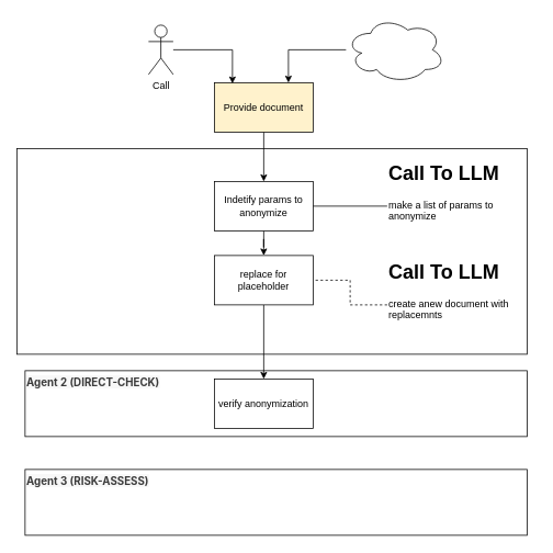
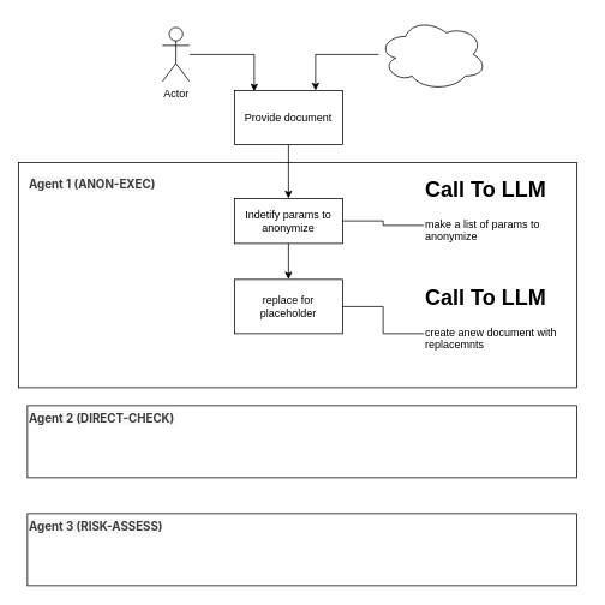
- <mxCell id="16" value="Call" style="shape=umlActor;verticalLabelPosition=bottom;verticalAlign=top;html=1;outlineConnect=0;" vertex="1" parent="1"><mxGeometry x="180" y="30" width="30" height="60" as="geometry" /></mxCell>
+ <mxCell id="16" value="Actor" style="shape=umlActor;verticalLabelPosition=bottom;verticalAlign=top;html=1;outlineConnect=0;" vertex="1" parent="1"><mxGeometry x="180" y="30" width="30" height="60" as="geometry" /></mxCell>
- <mxCell id="6" value="Provide document" style="rounded=0;whiteSpace=wrap;html=1;fillColor=#fff2cc;" vertex="1" parent="1"><mxGeometry x="260" y="100" width="120" height="60" as="geometry" /></mxCell>
+ <mxCell id="6" value="Provide document" style="rounded=0;whiteSpace=wrap;html=1;" vertex="1" parent="1"><mxGeometry x="260" y="100" width="120" height="60" as="geometry" /></mxCell>
+ <mxCell id="18" value="&lt;strong style=&quot;color: rgb(59, 59, 59); font-family: -apple-system, &amp;quot;system-ui&amp;quot;, &amp;quot;Segoe UI&amp;quot;, Roboto, sans-serif; font-size: 13px; font-style: normal; font-variant-ligatures: normal; font-variant-caps: normal; letter-spacing: normal; orphans: 2; text-indent: 0px; text-transform: none; widows: 2; word-spacing: 0px; -webkit-text-stroke-width: 0px; white-space: normal; background-color: rgb(248, 248, 248); text-decoration-thickness: initial; text-decoration-style: initial; text-decoration-color: initial;&quot;&gt;Agent 1 (ANON-EXEC)&lt;/strong&gt;" style="text;whiteSpace=wrap;html=1;align=left;" vertex="1" parent="1"><mxGeometry x="30" y="190" width="180" height="40" as="geometry" /></mxCell>
- <mxCell id="8" value="Indetify params to anonymize" style="rounded=0;whiteSpace=wrap;html=1;" vertex="1" parent="1"><mxGeometry x="260" y="220" width="120" height="60" as="geometry" /></mxCell>
+ <mxCell id="8" value="Indetify params to anonymize" style="rounded=0;whiteSpace=wrap;html=1;" vertex="1" parent="1"><mxGeometry x="260" y="220" width="120" height="50" as="geometry" /></mxCell>
- <mxCell id="15" style="edgeStyle=orthogonalEdgeStyle;rounded=0;orthogonalLoop=1;jettySize=auto;html=1;entryX=1;entryY=0.5;entryDx=0;entryDy=0;endArrow=none;endFill=0;exitX=0;exitY=0.5;exitDx=0;exitDy=0;dashed=1;" edge="1" parent="1" source="14" target="10"><mxGeometry relative="1" as="geometry"><mxPoint x="490" y="250" as="sourcePoint" /><mxPoint x="400" y="250" as="targetPoint" /></mxGeometry></mxCell>
+ <mxCell id="15" style="edgeStyle=orthogonalEdgeStyle;rounded=0;orthogonalLoop=1;jettySize=auto;html=1;entryX=1;entryY=0.5;entryDx=0;entryDy=0;endArrow=none;endFill=0;exitX=0;exitY=0.5;exitDx=0;exitDy=0;" edge="1" parent="1" source="14" target="10"><mxGeometry relative="1" as="geometry"><mxPoint x="490" y="250" as="sourcePoint" /><mxPoint x="400" y="250" as="targetPoint" /></mxGeometry></mxCell>
- <mxCell id="9" value="" style="edgeStyle=orthogonalEdgeStyle;rounded=0;orthogonalLoop=1;jettySize=auto;html=1;" edge="1" parent="1" source="10" target="11"><mxGeometry relative="1" as="geometry" /></mxCell>
- <mxCell id="11" value="verify anonymization" style="rounded=0;whiteSpace=wrap;html=1;" vertex="1" parent="1"><mxGeometry x="260" y="460" width="120" height="60" as="geometry" /></mxCell>
